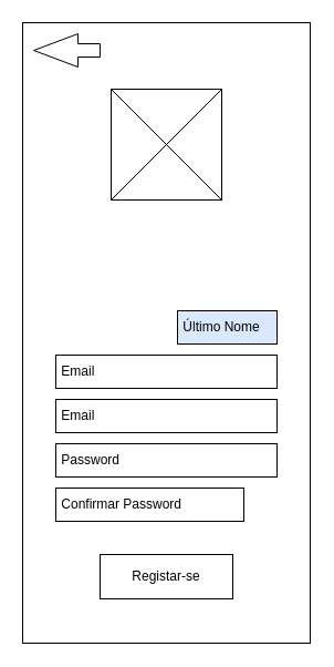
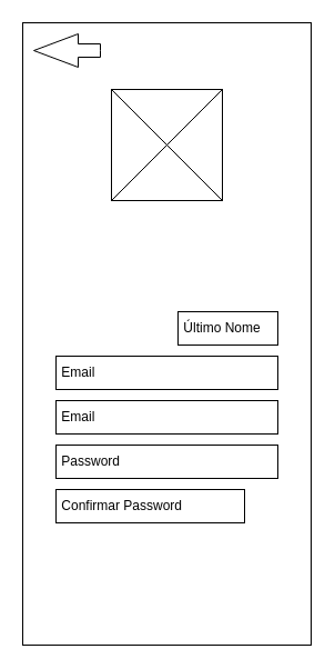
- <mxCell id="9" value="&amp;nbsp;Último Nome" style="rounded=0;whiteSpace=wrap;html=1;align=left;fillColor=#dae8fc;" vertex="1" parent="1"><mxGeometry x="160" y="280" width="90" height="30" as="geometry" /></mxCell>
+ <mxCell id="9" value="&amp;nbsp;Último Nome" style="rounded=0;whiteSpace=wrap;html=1;align=left;" vertex="1" parent="1"><mxGeometry x="160" y="280" width="90" height="30" as="geometry" /></mxCell>
- <mxCell id="8" value="Registar-se" style="rounded=0;whiteSpace=wrap;html=1;" vertex="1" parent="1"><mxGeometry x="90" y="500" width="120" height="40" as="geometry" /></mxCell>
